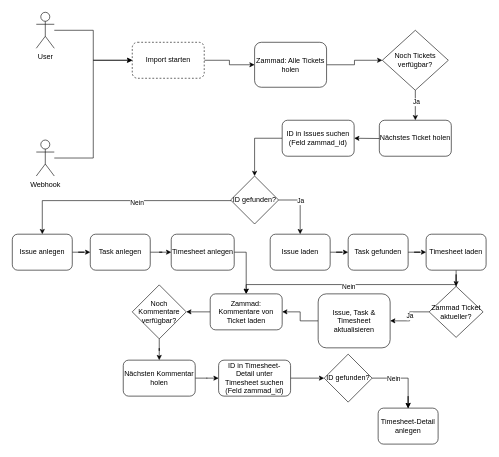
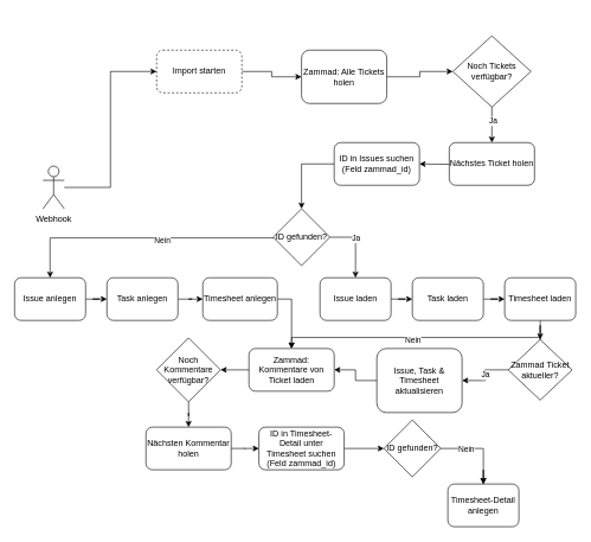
- <mxCell id="3" value="User" style="shape=umlActor;verticalLabelPosition=bottom;verticalAlign=top;html=1;outlineConnect=0;" vertex="1" parent="1"><mxGeometry x="60" y="20" width="30" height="60" as="geometry" /></mxCell>
- <mxCell id="2" style="edgeStyle=orthogonalEdgeStyle;rounded=0;orthogonalLoop=1;jettySize=auto;html=1;" edge="1" parent="1" source="3" target="5"><mxGeometry relative="1" as="geometry" /></mxCell>
- <mxCell id="27" value="Task gefunden" style="rounded=1;whiteSpace=wrap;html=1;" vertex="1" parent="1"><mxGeometry x="580" y="390" width="100" height="60" as="geometry" /></mxCell>
+ <mxCell id="27" value="Task laden" style="rounded=1;whiteSpace=wrap;html=1;" vertex="1" parent="1"><mxGeometry x="580" y="390" width="100" height="60" as="geometry" /></mxCell>
